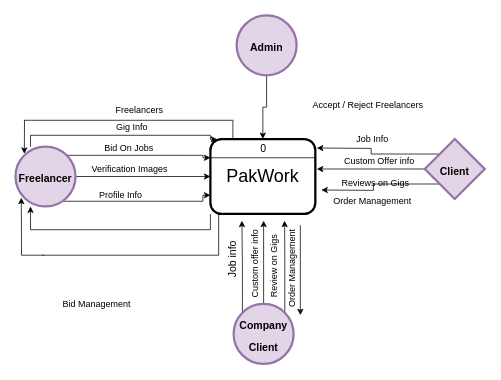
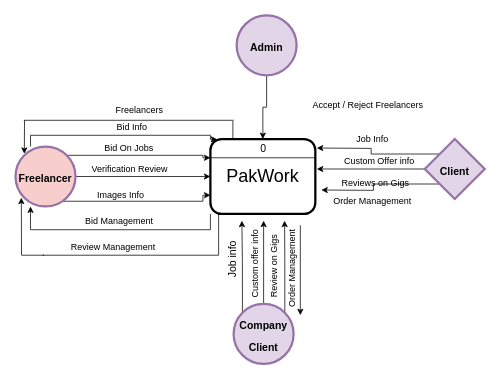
- <mxCell id="11" value="Gig Info" style="text;html=1;align=center;verticalAlign=middle;resizable=0;points=[];autosize=1;strokeColor=none;fillColor=none;fontSize=12;" parent="1" vertex="1"><mxGeometry x="140" y="155" width="70" height="30" as="geometry" /></mxCell>
+ <mxCell id="11" value="Bid Info" style="text;html=1;align=center;verticalAlign=middle;resizable=0;points=[];autosize=1;strokeColor=none;fillColor=none;fontSize=12;" parent="1" vertex="1"><mxGeometry x="140" y="155" width="70" height="30" as="geometry" /></mxCell>
- <mxCell id="13" value="Verification Images" style="text;html=1;align=center;verticalAlign=middle;resizable=0;points=[];autosize=1;strokeColor=none;fillColor=none;fontSize=12;" parent="1" vertex="1"><mxGeometry x="112" y="210" width="120" height="30" as="geometry" /></mxCell>
+ <mxCell id="13" value="Verification Review" style="text;html=1;align=center;verticalAlign=middle;resizable=0;points=[];autosize=1;strokeColor=none;fillColor=none;fontSize=12;" parent="1" vertex="1"><mxGeometry x="112" y="210" width="120" height="30" as="geometry" /></mxCell>
- <mxCell id="10" value="&lt;font style=&quot;font-size: 14px;&quot;&gt;&lt;b style=&quot;&quot;&gt;Freelancer&lt;/b&gt;&lt;/font&gt;" style="ellipse;whiteSpace=wrap;html=1;aspect=fixed;strokeWidth=3;fontSize=24;fillColor=#e1d5e7;strokeColor=#9673a6;" parent="1" vertex="1"><mxGeometry x="20" y="195" width="80" height="80" as="geometry" /></mxCell>
+ <mxCell id="10" value="&lt;font style=&quot;font-size: 14px;&quot;&gt;&lt;b style=&quot;&quot;&gt;Freelancer&lt;/b&gt;&lt;/font&gt;" style="ellipse;whiteSpace=wrap;html=1;aspect=fixed;strokeWidth=3;fontSize=24;fillColor=#f8cecc;strokeColor=#9673a6;" parent="1" vertex="1"><mxGeometry x="20" y="195" width="80" height="80" as="geometry" /></mxCell>
- <mxCell id="14" value="Profile Info" style="text;html=1;align=center;verticalAlign=middle;resizable=0;points=[];autosize=1;strokeColor=none;fillColor=none;fontSize=12;" parent="1" vertex="1"><mxGeometry x="120" y="245" width="80" height="30" as="geometry" /></mxCell>
+ <mxCell id="14" value="Images Info" style="text;html=1;align=center;verticalAlign=middle;resizable=0;points=[];autosize=1;strokeColor=none;fillColor=none;fontSize=12;" parent="1" vertex="1"><mxGeometry x="120" y="245" width="80" height="30" as="geometry" /></mxCell>
+ <mxCell id="21" value="Review Management" style="text;html=1;align=center;verticalAlign=middle;resizable=0;points=[];autosize=1;strokeColor=none;fillColor=none;fontSize=12;" parent="1" vertex="1"><mxGeometry x="80" y="315" width="140" height="30" as="geometry" /></mxCell>
- <mxCell id="16" value="Bid Management" style="text;html=1;align=center;verticalAlign=middle;resizable=0;points=[];autosize=1;strokeColor=none;fillColor=none;fontSize=12;" parent="1" vertex="1"><mxGeometry x="73" y="390" width="110" height="30" as="geometry" /></mxCell>
+ <mxCell id="16" value="Bid Management" style="text;html=1;align=center;verticalAlign=middle;resizable=0;points=[];autosize=1;strokeColor=none;fillColor=none;fontSize=12;" parent="1" vertex="1"><mxGeometry x="103" y="280" width="110" height="30" as="geometry" /></mxCell>
